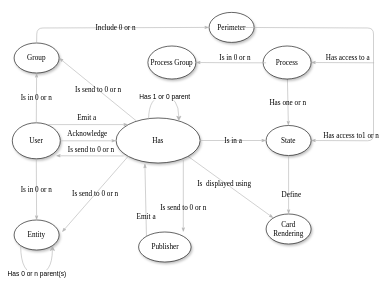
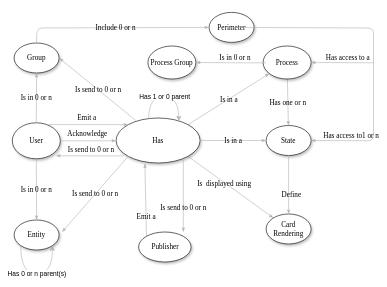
+ <mxCell id="9" value="Is in a " style="edgeStyle=none;rounded=1;html=1;labelBackgroundColor=none;startArrow=none;startFill=0;startSize=5;endArrow=classicThin;endFill=1;endSize=5;jettySize=auto;orthogonalLoop=1;strokeColor=#B3B3B3;strokeWidth=1;fontFamily=Verdana;fontSize=12;exitX=1;exitY=0;exitDx=0;exitDy=0;" parent="1" source="10" target="6" edge="1"><mxGeometry relative="1" as="geometry" /></mxCell>
